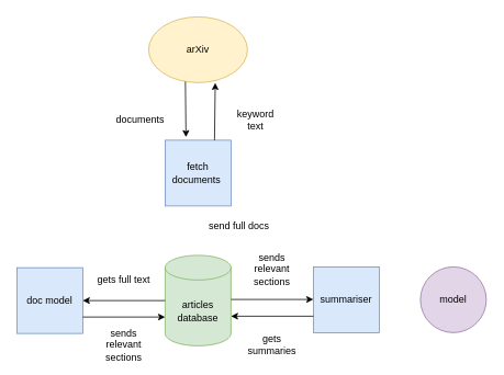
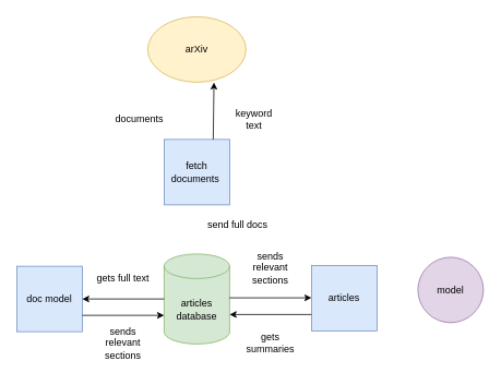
- <mxCell id="7" value="" style="endArrow=classic;html=1;rounded=0;exitX=0.372;exitY=0.985;exitDx=0;exitDy=0;exitPerimeter=0;entryX=0.317;entryY=-0.047;entryDx=0;entryDy=0;entryPerimeter=0;" edge="1" parent="1" source="2" target="4"><mxGeometry width="50" height="50" relative="1" as="geometry"><mxPoint x="230" y="120" as="sourcePoint" /><mxPoint x="260" y="270" as="targetPoint" /></mxGeometry></mxCell>
- <mxCell id="15" value="summariser" style="whiteSpace=wrap;html=1;aspect=fixed;fillColor=#dae8fc;strokeColor=#6c8ebf;" vertex="1" parent="1"><mxGeometry x="380" y="324" width="80" height="80" as="geometry" /></mxCell>
+ <mxCell id="15" value="articles" style="whiteSpace=wrap;html=1;aspect=fixed;fillColor=#dae8fc;strokeColor=#6c8ebf;" vertex="1" parent="1"><mxGeometry x="380" y="324" width="80" height="80" as="geometry" /></mxCell>
- <mxCell id="20" value="model" style="ellipse;whiteSpace=wrap;html=1;aspect=fixed;fillColor=#e1d5e7;strokeColor=#9673a6;" vertex="1" parent="1"><mxGeometry x="510" y="324" width="80" height="80" as="geometry" /></mxCell>
+ <mxCell id="20" value="model" style="ellipse;whiteSpace=wrap;html=1;aspect=fixed;fillColor=#e1d5e7;strokeColor=#9673a6;" vertex="1" parent="1"><mxGeometry x="510" y="314" width="80" height="80" as="geometry" /></mxCell>
